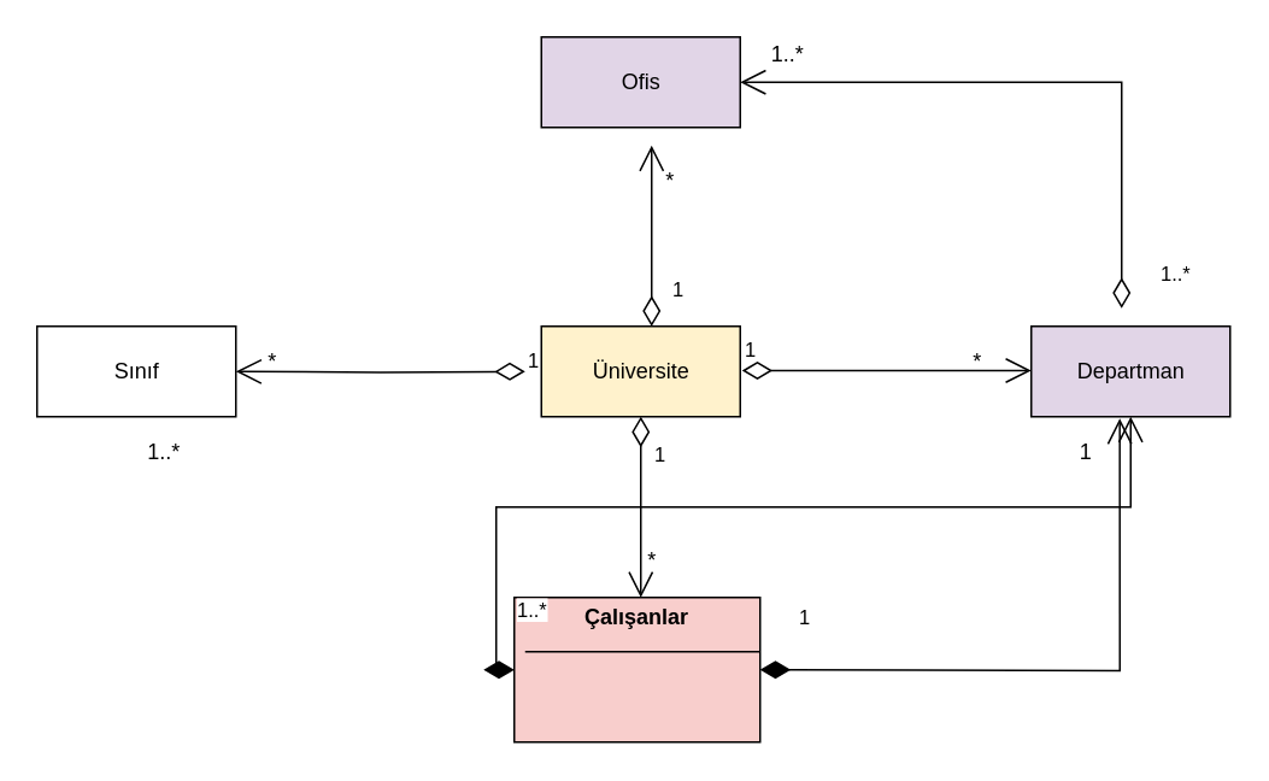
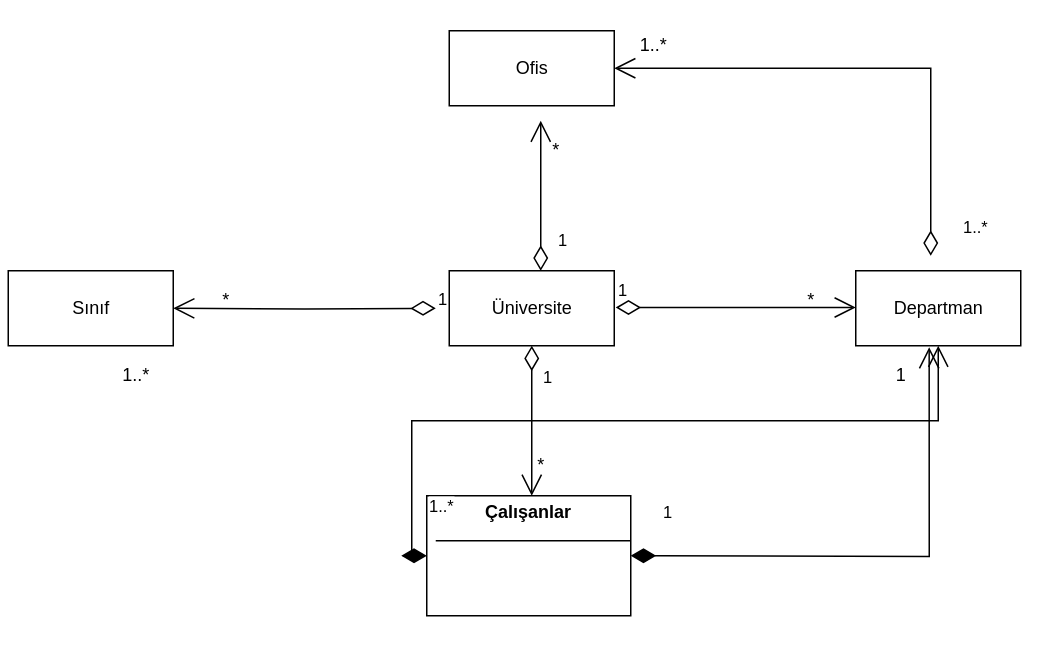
- <mxCell id="4" value="Ofis" style="html=1;fillColor=#e1d5e7;" vertex="1" parent="1"><mxGeometry x="299" y="20" width="110" height="50" as="geometry" /></mxCell>
+ <mxCell id="4" value="Ofis" style="html=1;" vertex="1" parent="1"><mxGeometry x="299" y="20" width="110" height="50" as="geometry" /></mxCell>
- <mxCell id="3" value="Sınıf" style="html=1;" vertex="1" parent="1"><mxGeometry x="20" y="180" width="110" height="50" as="geometry" /></mxCell>
+ <mxCell id="3" value="Sınıf" style="html=1;" vertex="1" parent="1"><mxGeometry x="5" y="180" width="110" height="50" as="geometry" /></mxCell>
- <mxCell id="2" value="Üniversite" style="html=1;fillColor=#fff2cc;" vertex="1" parent="1"><mxGeometry x="299" y="180" width="110" height="50" as="geometry" /></mxCell>
+ <mxCell id="2" value="Üniversite" style="html=1;" vertex="1" parent="1"><mxGeometry x="299" y="180" width="110" height="50" as="geometry" /></mxCell>
- <mxCell id="5" value="Departman" style="html=1;fillColor=#e1d5e7;" vertex="1" parent="1"><mxGeometry x="570" y="180" width="110" height="50" as="geometry" /></mxCell>
+ <mxCell id="5" value="Departman" style="html=1;" vertex="1" parent="1"><mxGeometry x="570" y="180" width="110" height="50" as="geometry" /></mxCell>
- <mxCell id="14" value="&lt;p style=&quot;margin:0px;margin-top:4px;text-align:center;&quot;&gt;&lt;b&gt;Çalışanlar&lt;/b&gt;&lt;/p&gt;" style="verticalAlign=top;align=left;overflow=fill;fontSize=12;fontFamily=Helvetica;html=1;fillColor=#f8cecc;" vertex="1" parent="1"><mxGeometry x="284" y="330" width="136" height="80" as="geometry" /></mxCell>
+ <mxCell id="14" value="&lt;p style=&quot;margin:0px;margin-top:4px;text-align:center;&quot;&gt;&lt;b&gt;Çalışanlar&lt;/b&gt;&lt;/p&gt;" style="verticalAlign=top;align=left;overflow=fill;fontSize=12;fontFamily=Helvetica;html=1;" vertex="1" parent="1"><mxGeometry x="284" y="330" width="136" height="80" as="geometry" /></mxCell>
